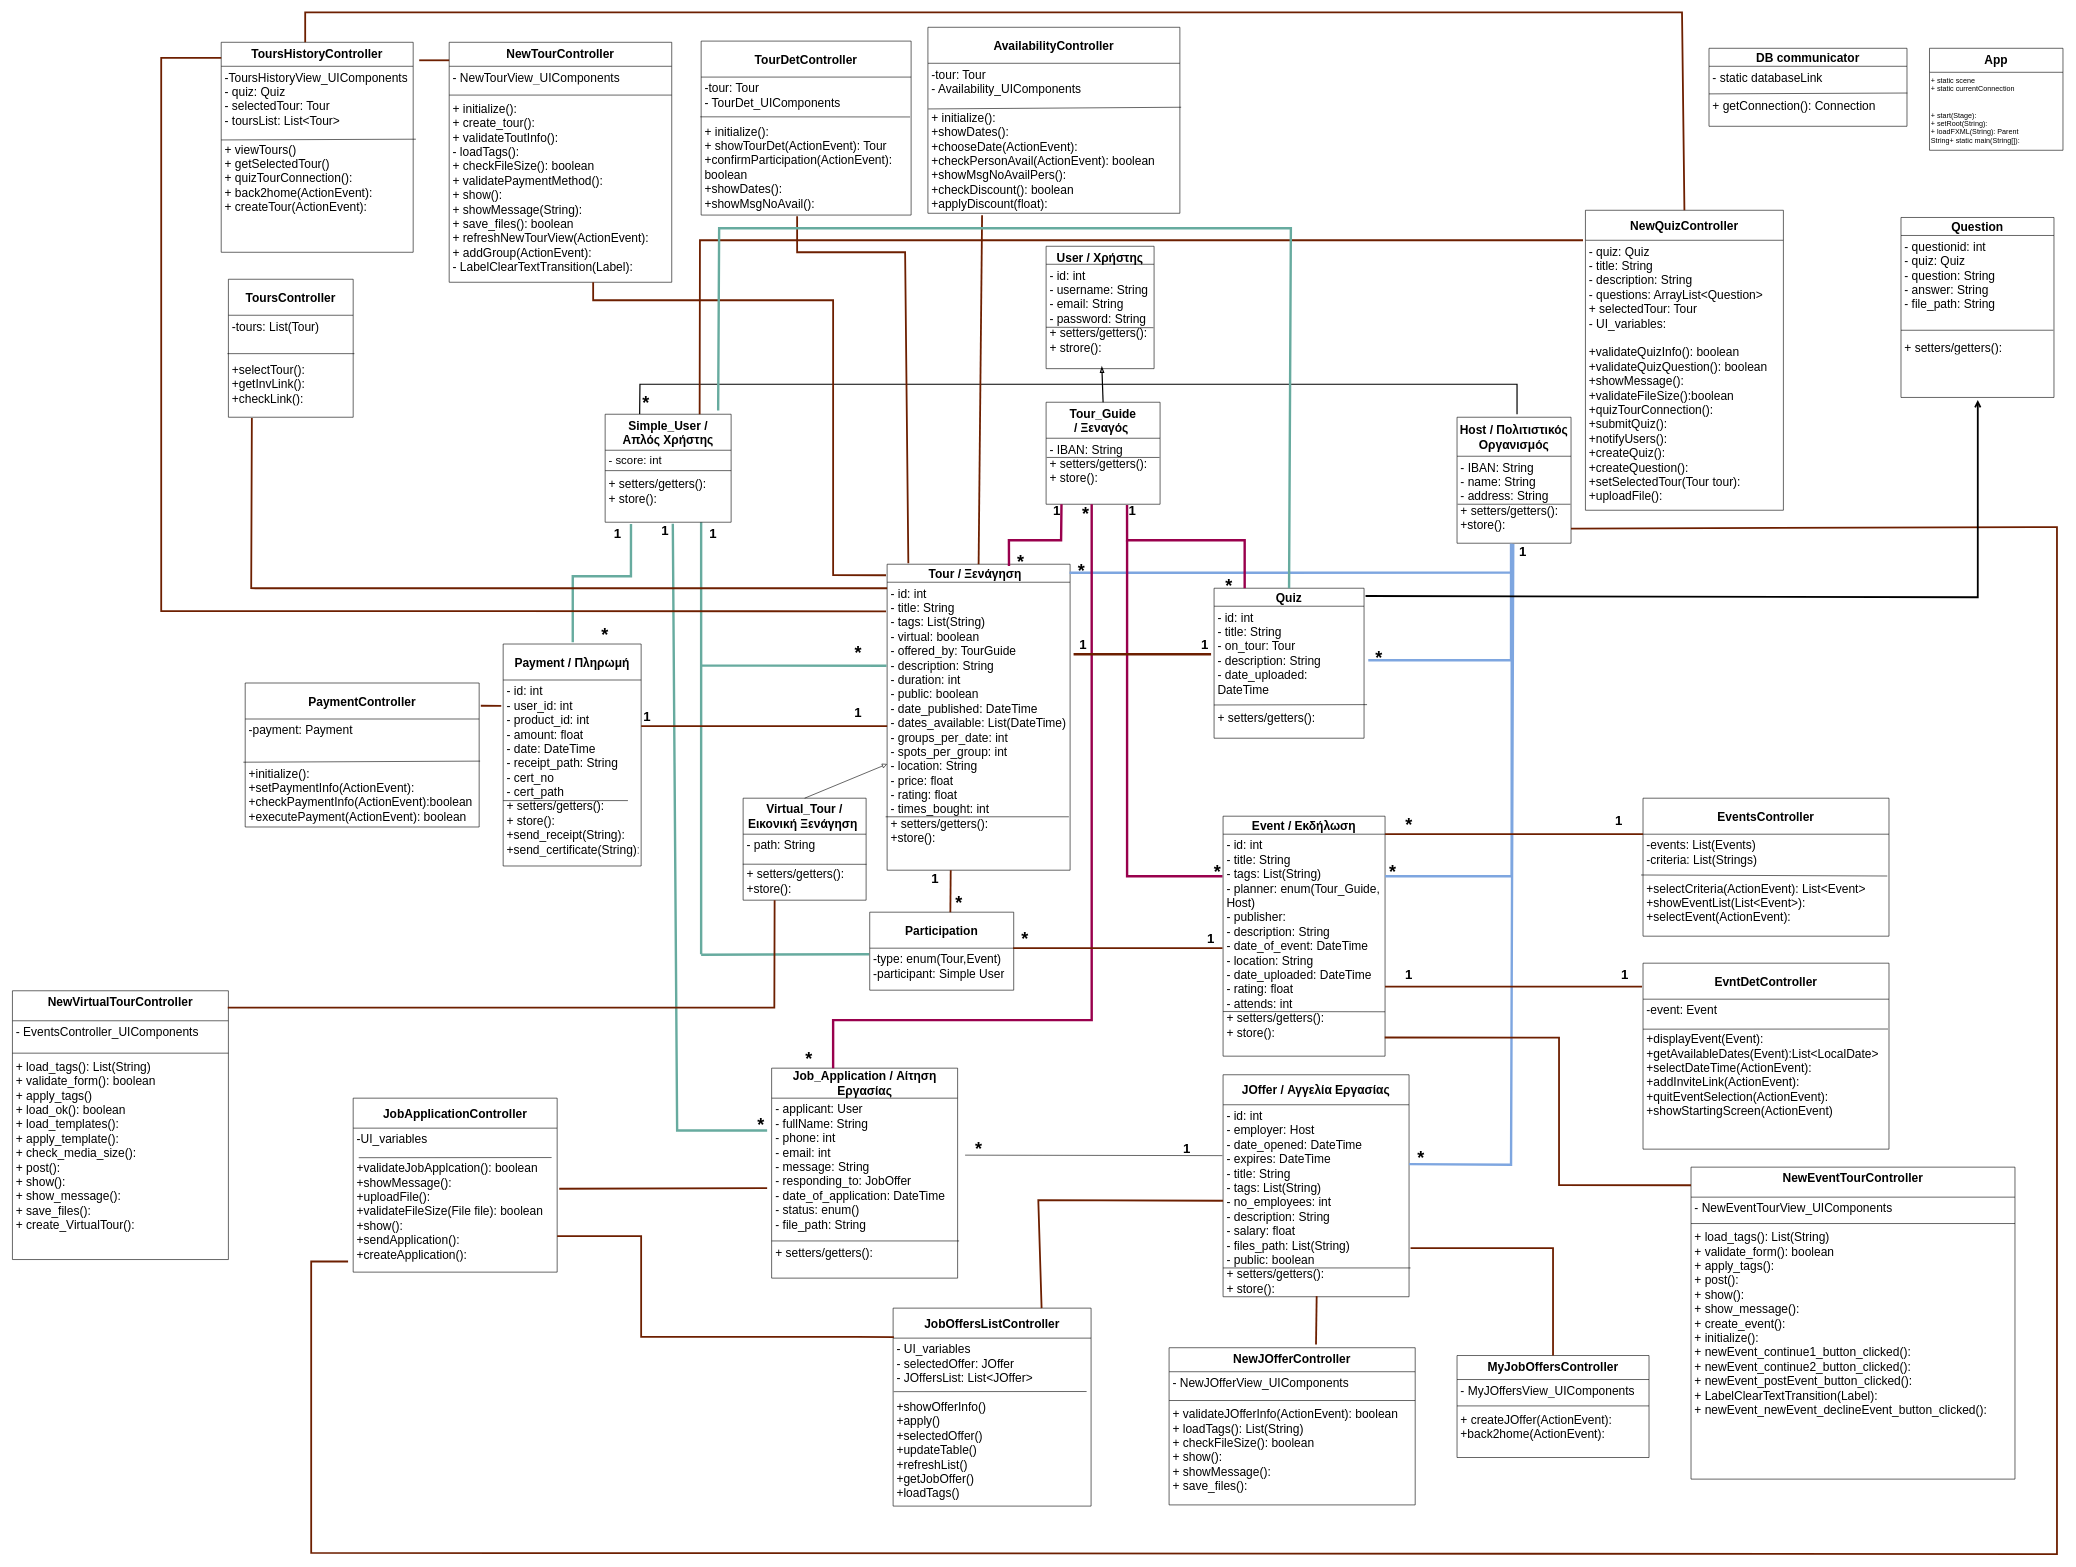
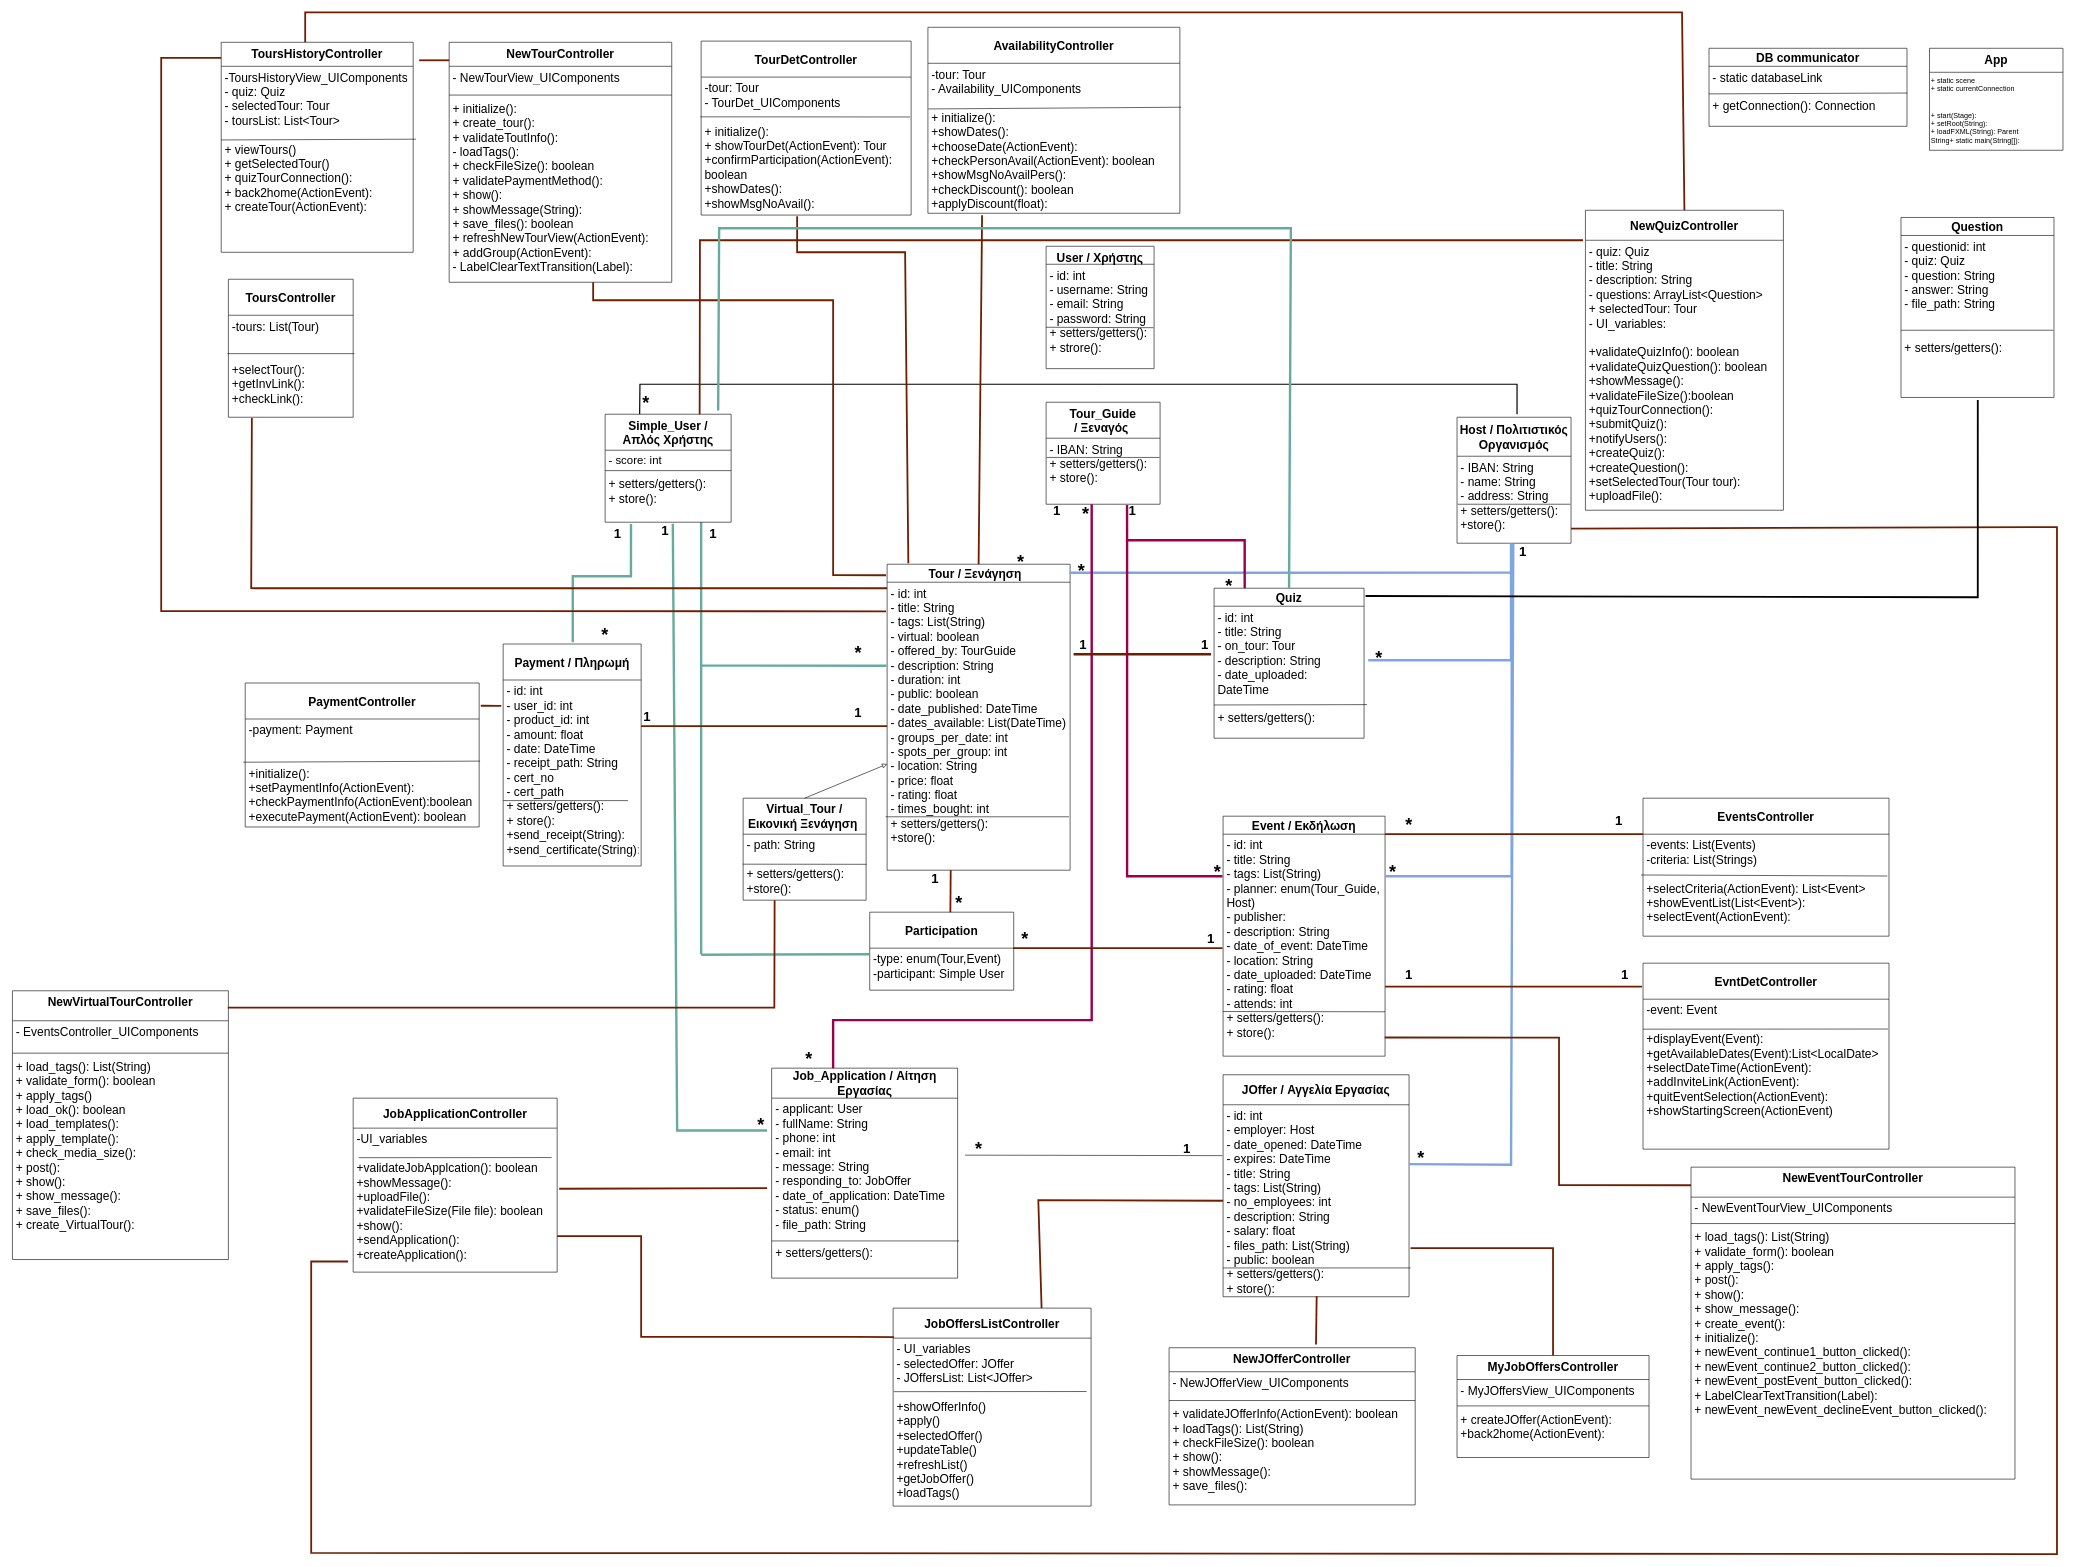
- <mxCell id="12" value="" style="endArrow=blockThin;html=1;rounded=0;exitX=0.5;exitY=0;exitDx=0;exitDy=0;endFill=0;endSize=6;strokeWidth=2;fontSize=20;" parent="1" source="8" target="7" edge="1"><mxGeometry width="50" height="50" relative="1" as="geometry"><mxPoint x="1688" y="790" as="sourcePoint" /><mxPoint x="1738" y="740" as="targetPoint" /></mxGeometry></mxCell>
- <mxCell id="164" value="" style="endArrow=open;html=1;rounded=0;entryX=0.502;entryY=1.015;entryDx=0;entryDy=0;entryPerimeter=0;strokeColor=#000000;strokeWidth=3;exitX=1.01;exitY=0.052;exitDx=0;exitDy=0;exitPerimeter=0;" parent="1" source="30" target="162" edge="1"><mxGeometry width="50" height="50" relative="1" as="geometry"><mxPoint x="2308" y="1000" as="sourcePoint" /><mxPoint x="2768" y="140" as="targetPoint" /><Array as="points"><mxPoint x="3296" y="995" /></Array></mxGeometry></mxCell>
+ <mxCell id="164" value="" style="endArrow=none;html=1;rounded=0;entryX=0.502;entryY=1.015;entryDx=0;entryDy=0;entryPerimeter=0;strokeColor=#000000;strokeWidth=3;exitX=1.01;exitY=0.052;exitDx=0;exitDy=0;exitPerimeter=0;" parent="1" source="30" target="162" edge="1"><mxGeometry width="50" height="50" relative="1" as="geometry"><mxPoint x="2308" y="1000" as="sourcePoint" /><mxPoint x="2768" y="140" as="targetPoint" /><Array as="points"><mxPoint x="3296" y="995" /></Array></mxGeometry></mxCell>
- <mxCell id="33" value="" style="endArrow=none;html=1;rounded=0;exitX=0.666;exitY=0.006;exitDx=0;exitDy=0;startArrow=none;startFill=0;strokeWidth=4;strokeColor=#99004D;fontSize=20;entryX=0.135;entryY=0.999;entryDx=0;entryDy=0;entryPerimeter=0;exitPerimeter=0;" parent="1" source="22" target="9" edge="1"><mxGeometry width="50" height="50" relative="1" as="geometry"><mxPoint x="1678" y="990" as="sourcePoint" /><mxPoint x="1728" y="940" as="targetPoint" /><Array as="points"><mxPoint x="1681" y="900" /><mxPoint x="1768" y="900" /></Array></mxGeometry></mxCell>
